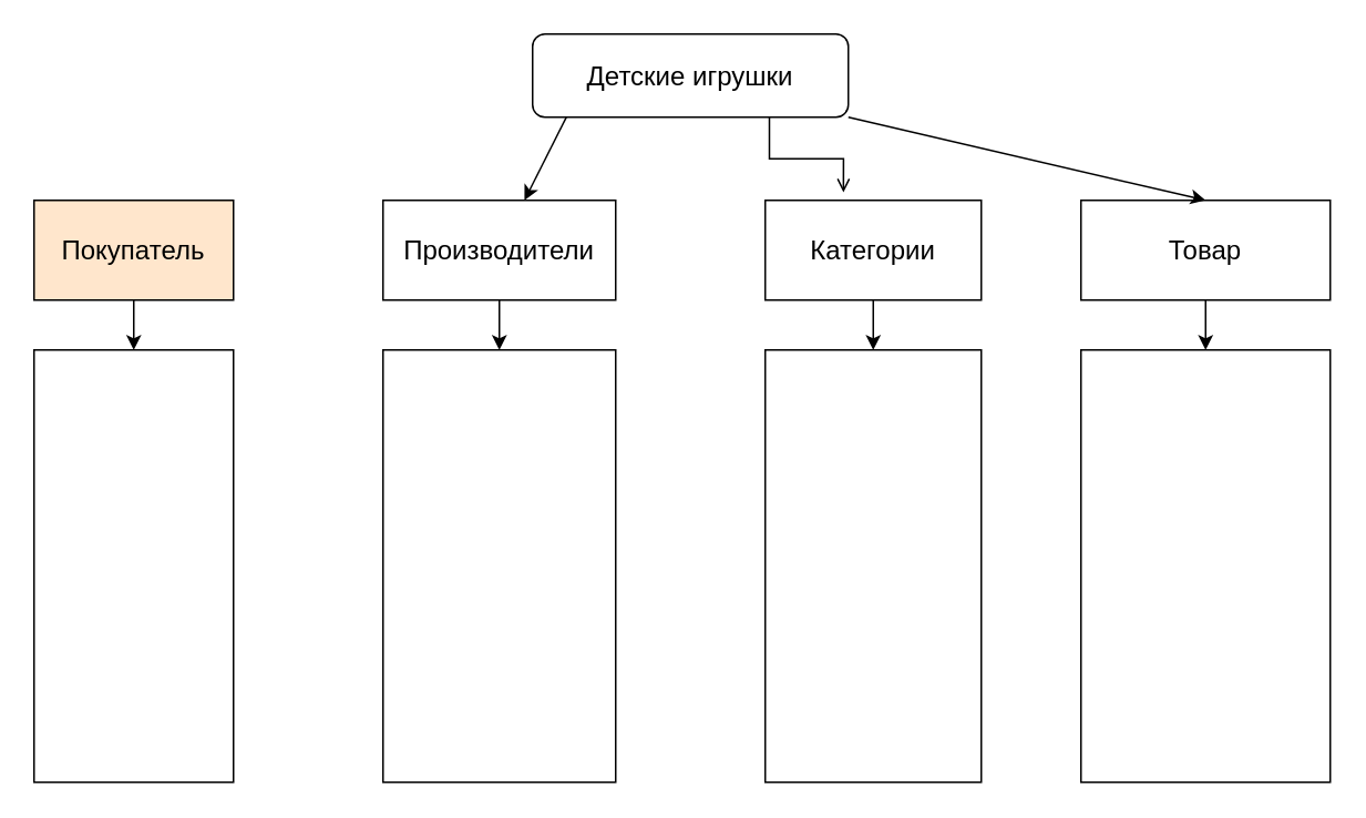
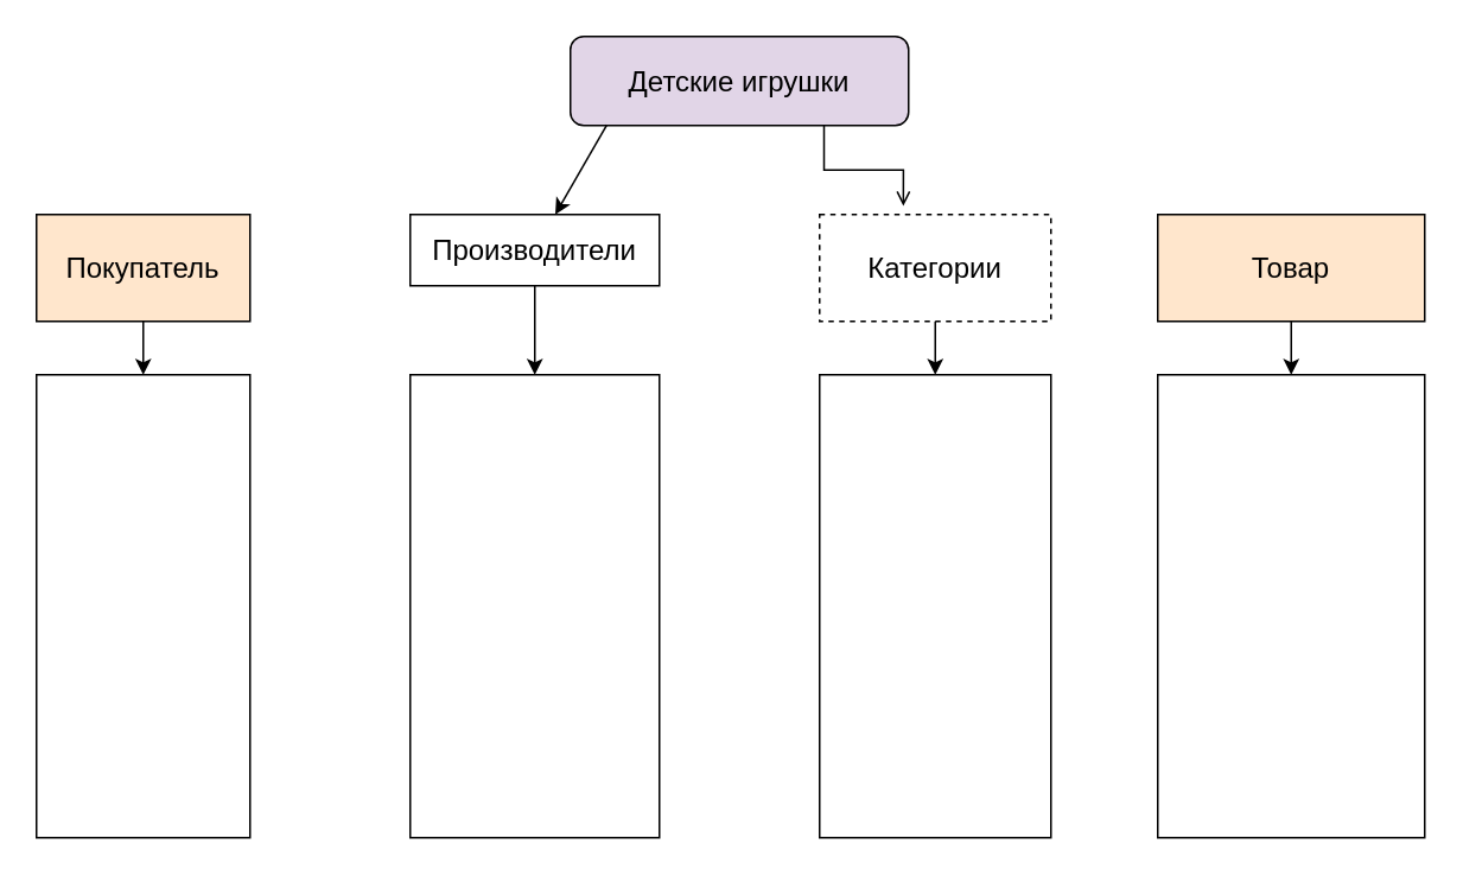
- <mxCell id="2" value="Детские игрушки" style="rounded=1;whiteSpace=wrap;html=1;fontSize=16;" vertex="1" parent="1"><mxGeometry x="320" y="20" width="190" height="50" as="geometry" /></mxCell>
+ <mxCell id="2" value="Детские игрушки" style="rounded=1;whiteSpace=wrap;html=1;fontSize=16;fillColor=#e1d5e7;" vertex="1" parent="1"><mxGeometry x="320" y="20" width="190" height="50" as="geometry" /></mxCell>
- <mxCell id="7" value="" style="endArrow=classic;html=1;fontSize=16;exitX=1;exitY=1;exitDx=0;exitDy=0;entryX=0.5;entryY=0;entryDx=0;entryDy=0;" edge="1" parent="1" source="2" target="5"><mxGeometry width="50" height="50" relative="1" as="geometry"><mxPoint x="370" y="360" as="sourcePoint" /><mxPoint x="420" y="310" as="targetPoint" /></mxGeometry></mxCell>
- <mxCell id="8" value="Производители" style="rounded=0;whiteSpace=wrap;html=1;fontSize=16;" vertex="1" parent="1"><mxGeometry x="230" y="120" width="140" height="60" as="geometry" /></mxCell>
+ <mxCell id="8" value="Производители" style="rounded=0;whiteSpace=wrap;html=1;fontSize=16;" vertex="1" parent="1"><mxGeometry x="230" y="120" width="140" height="40" as="geometry" /></mxCell>
- <mxCell id="4" value="Категории" style="rounded=0;whiteSpace=wrap;html=1;fontSize=16;" vertex="1" parent="1"><mxGeometry x="460" y="120" width="130" height="60" as="geometry" /></mxCell>
+ <mxCell id="4" value="Категории" style="rounded=0;whiteSpace=wrap;html=1;fontSize=16;dashed=1;" vertex="1" parent="1"><mxGeometry x="460" y="120" width="130" height="60" as="geometry" /></mxCell>
- <mxCell id="5" value="Товар" style="rounded=0;whiteSpace=wrap;html=1;fontSize=16;" vertex="1" parent="1"><mxGeometry x="650" y="120" width="150" height="60" as="geometry" /></mxCell>
+ <mxCell id="5" value="Товар" style="rounded=0;whiteSpace=wrap;html=1;fontSize=16;fillColor=#ffe6cc;" vertex="1" parent="1"><mxGeometry x="650" y="120" width="150" height="60" as="geometry" /></mxCell>
